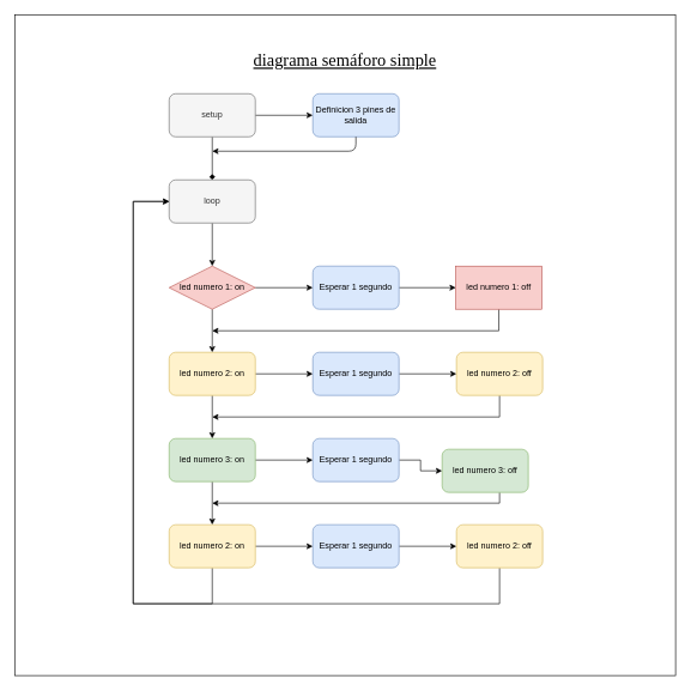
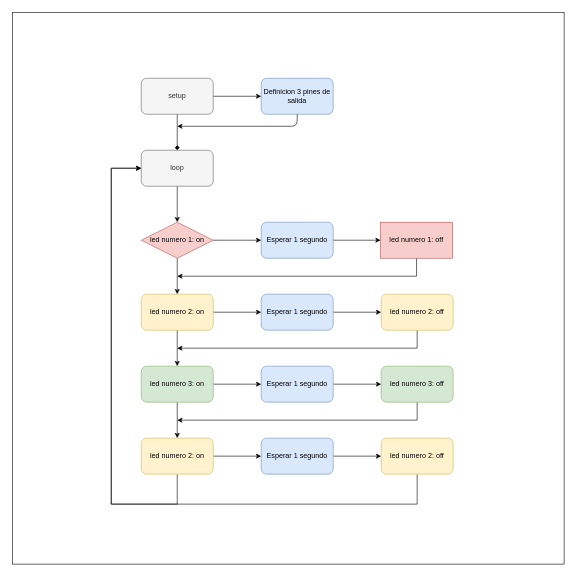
- <mxCell id="38" value="diagrama semáforo simple" style="text;html=1;strokeColor=none;fillColor=none;align=center;verticalAlign=middle;whiteSpace=wrap;rounded=0;fontFamily=Tahoma;fontSize=24;fontStyle=4" vertex="1" parent="1"><mxGeometry x="305" y="69" width="350" height="30" as="geometry" /></mxCell>
- <mxCell id="30" value="led numero 3: off" style="rounded=1;whiteSpace=wrap;html=1;fillColor=#d5e8d4;strokeColor=#82b366;" vertex="1" parent="1"><mxGeometry x="615" y="625" width="120" height="60" as="geometry" /></mxCell>
+ <mxCell id="30" value="led numero 3: off" style="rounded=1;whiteSpace=wrap;html=1;fillColor=#d5e8d4;strokeColor=#82b366;" vertex="1" parent="1"><mxGeometry x="635" y="610" width="120" height="60" as="geometry" /></mxCell>
